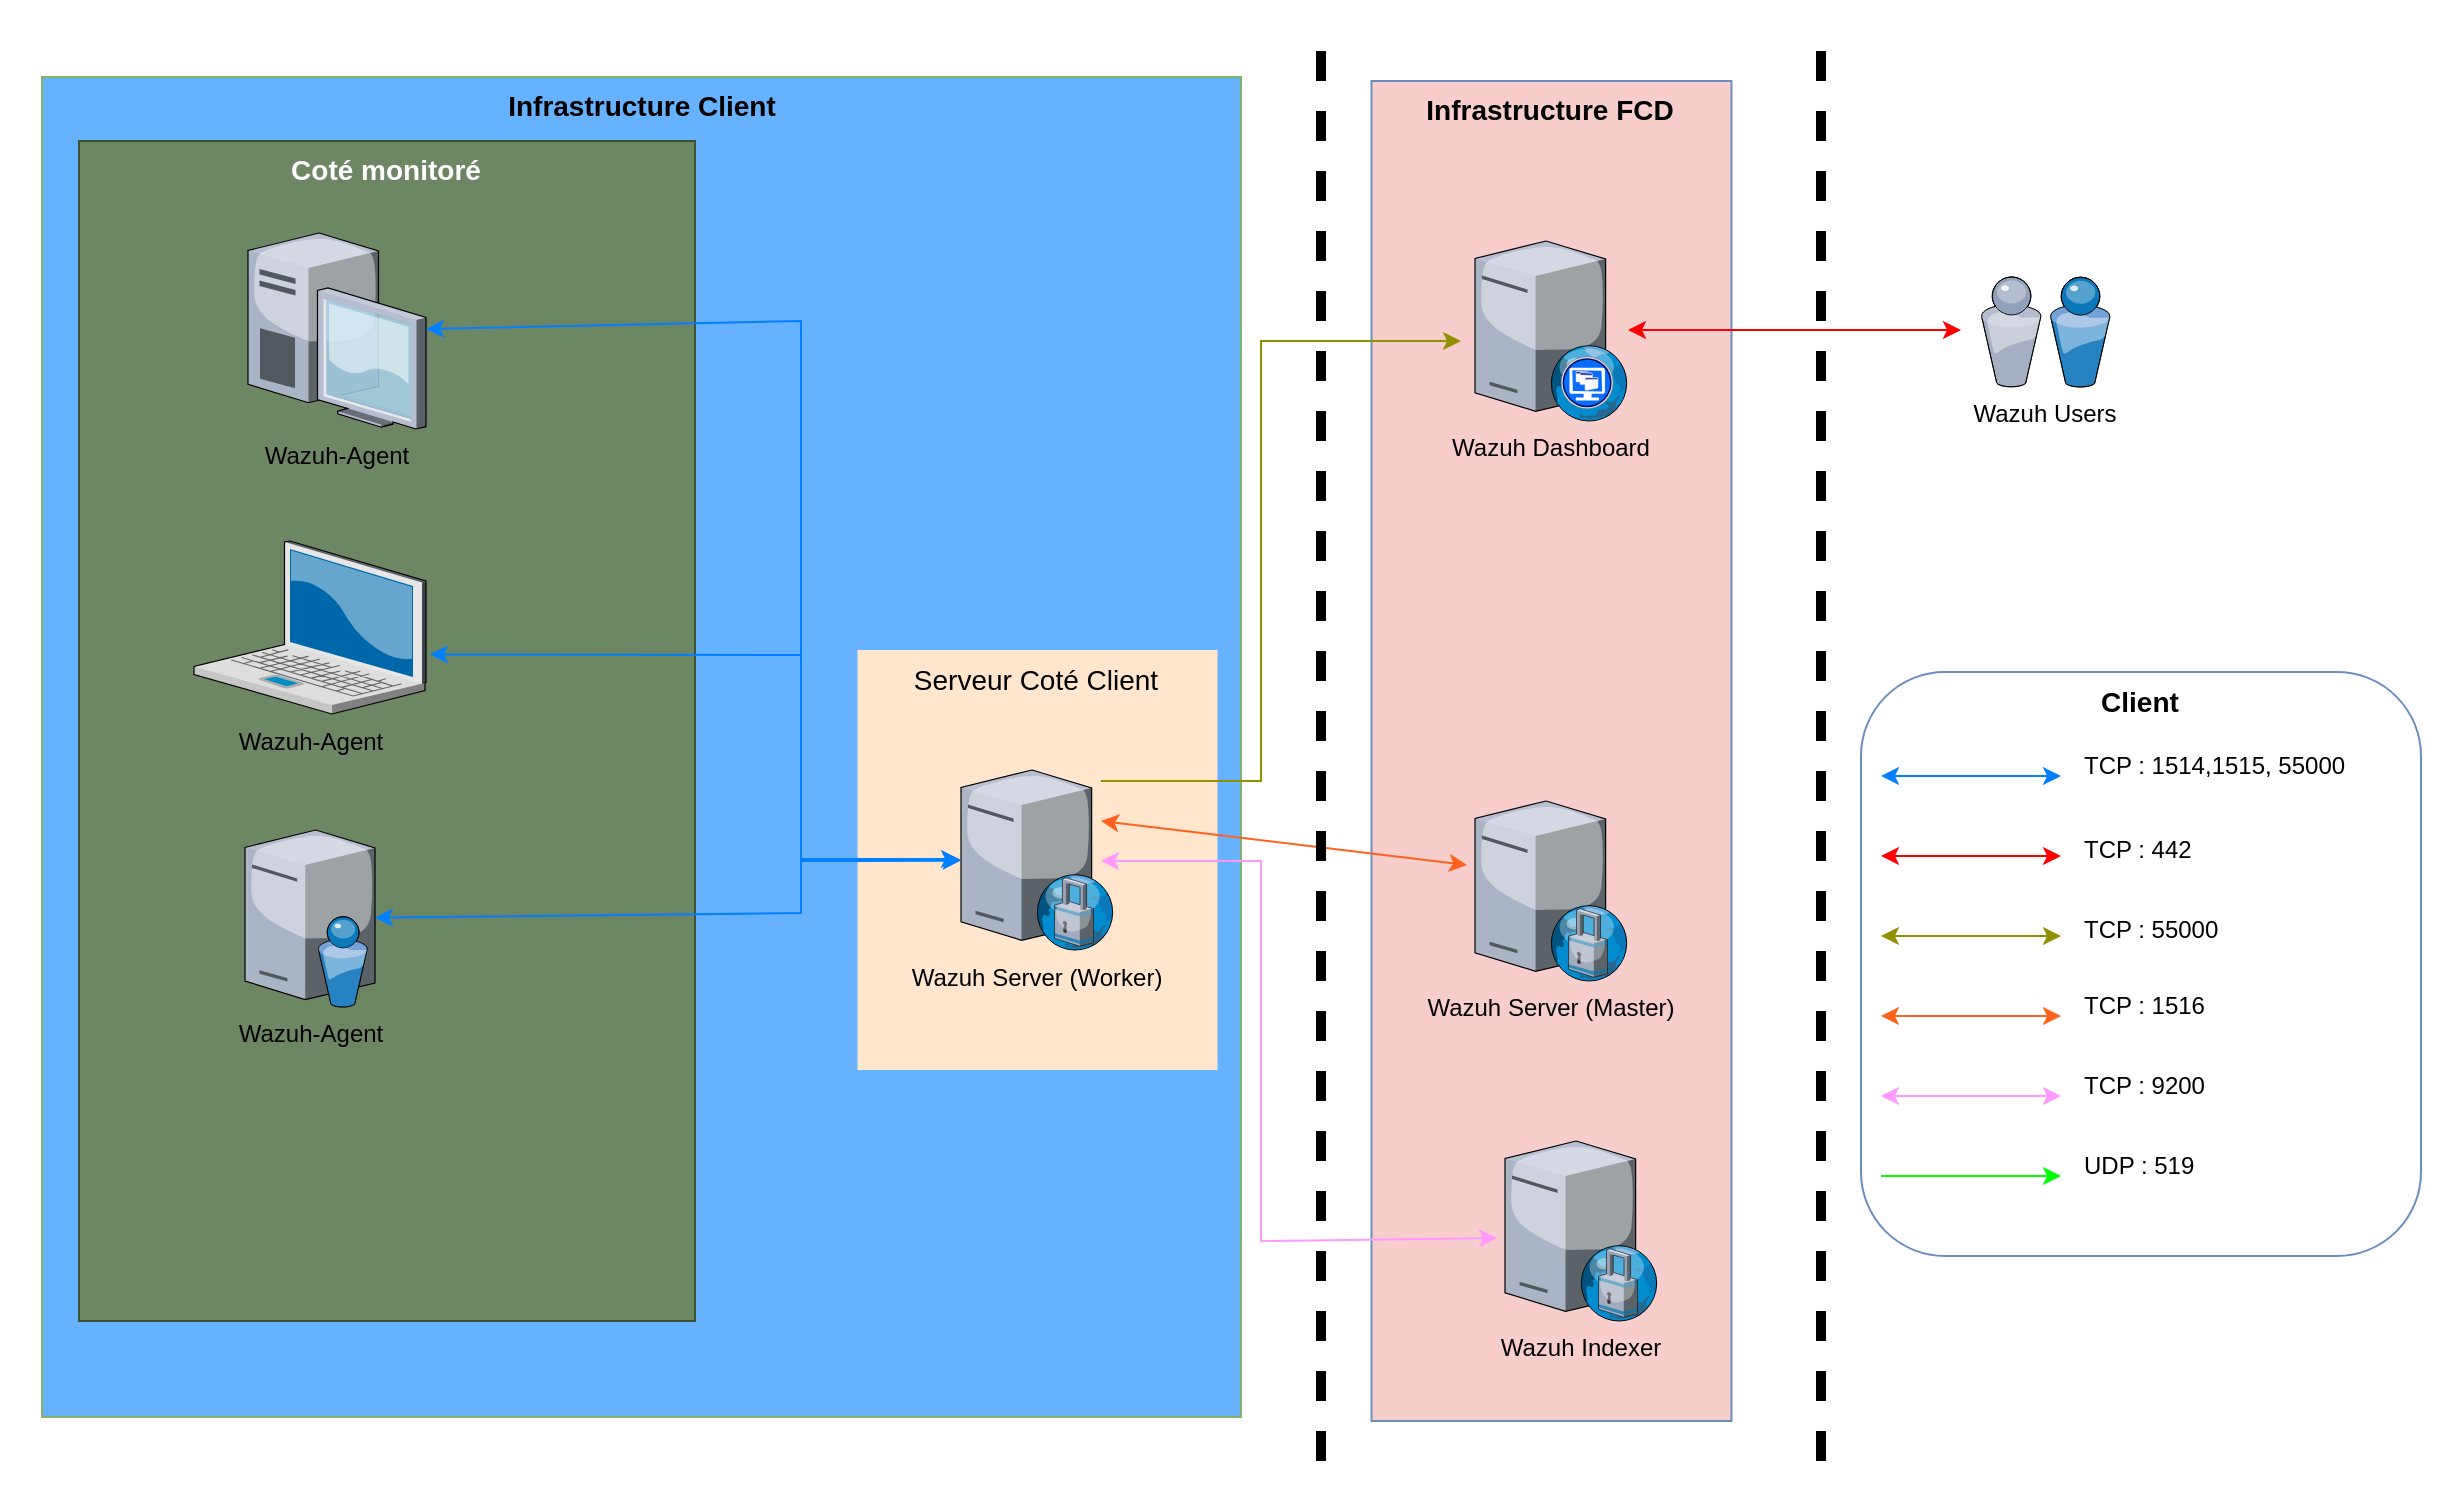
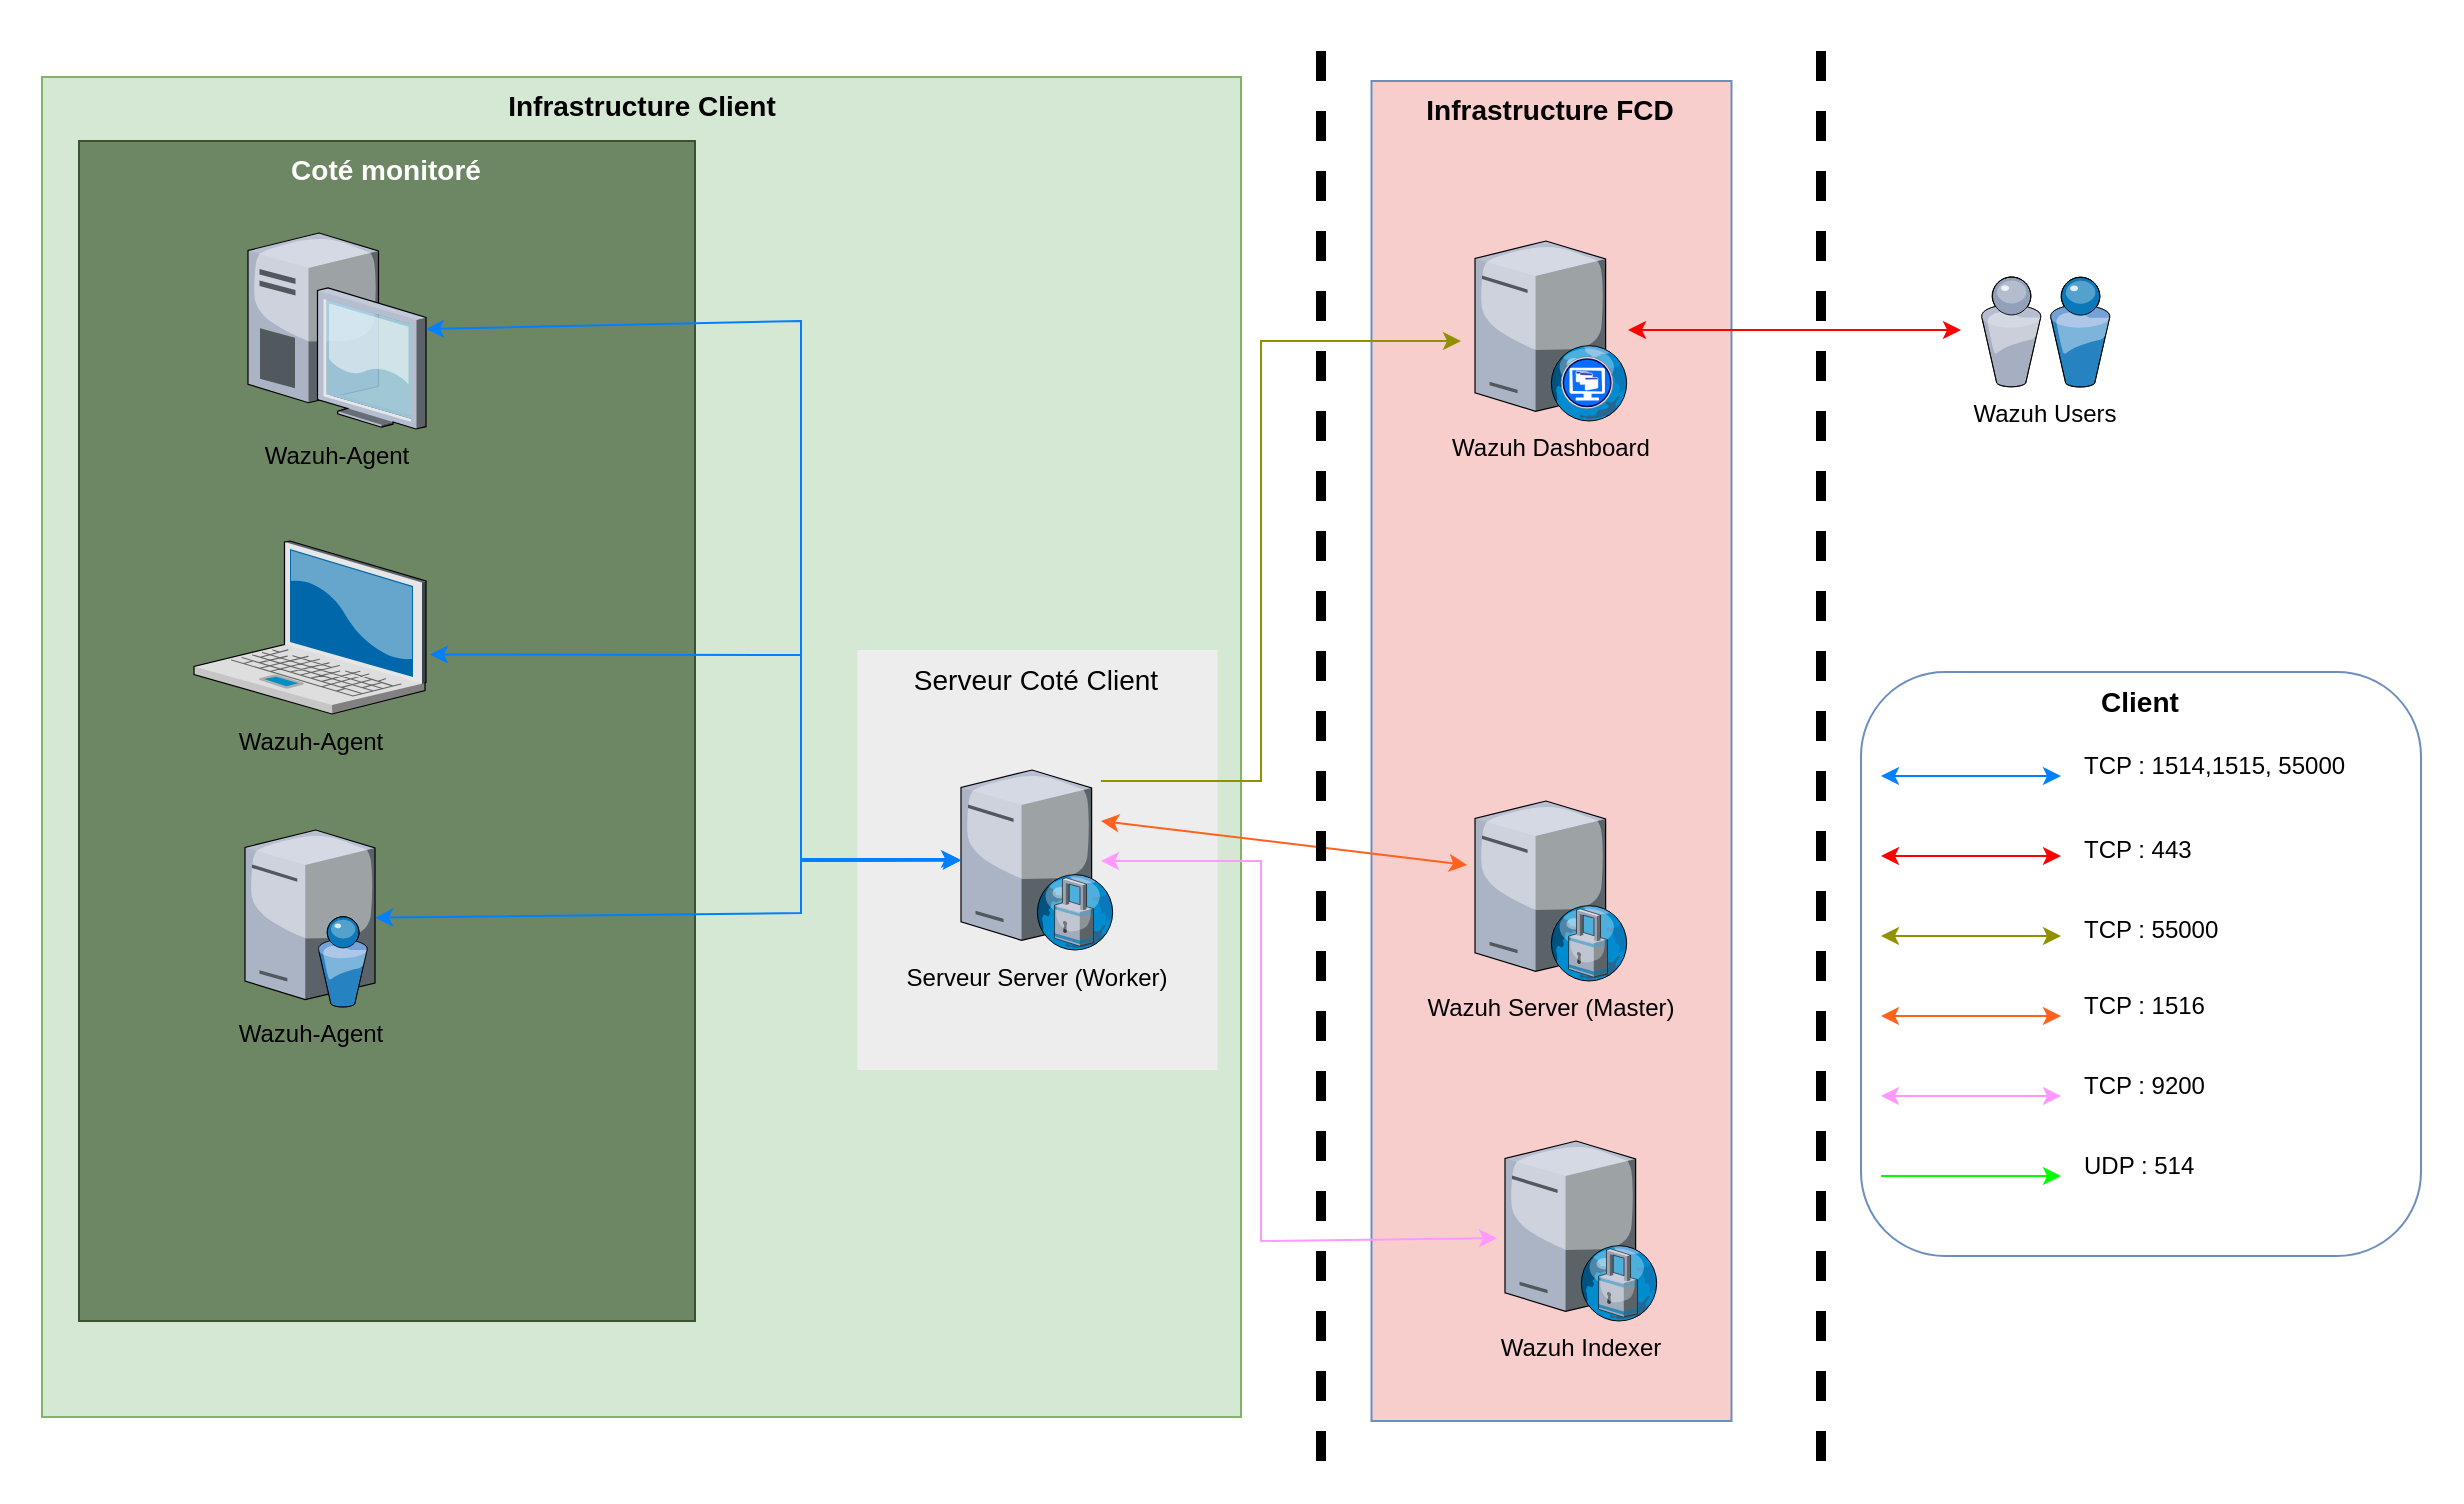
- <mxCell id="2" value="&lt;b&gt;Infrastructure Client&lt;/b&gt;" style="whiteSpace=wrap;html=1;fillColor=#66b2ff;fontSize=14;strokeColor=#82b366;verticalAlign=top;" vertex="1" parent="1"><mxGeometry x="20.5" y="38" width="599.5" height="670" as="geometry" /></mxCell>
+ <mxCell id="2" value="&lt;b&gt;Infrastructure Client&lt;/b&gt;" style="whiteSpace=wrap;html=1;fillColor=#d5e8d4;fontSize=14;strokeColor=#82b366;verticalAlign=top;" vertex="1" parent="1"><mxGeometry x="20.5" y="38" width="599.5" height="670" as="geometry" /></mxCell>
- <mxCell id="4" value="&lt;div&gt;Serveur Coté Client&lt;/div&gt;" style="whiteSpace=wrap;html=1;fillColor=#ffe6cc;fontSize=14;strokeColor=none;verticalAlign=top;" parent="1" vertex="1"><mxGeometry x="428.25" y="324.5" width="180" height="210" as="geometry" /></mxCell>
+ <mxCell id="4" value="&lt;div&gt;Serveur Coté Client&lt;/div&gt;" style="whiteSpace=wrap;html=1;fillColor=#EDEDED;fontSize=14;strokeColor=none;verticalAlign=top;" parent="1" vertex="1"><mxGeometry x="428.25" y="324.5" width="180" height="210" as="geometry" /></mxCell>
- <mxCell id="28" value="TCP : 442" style="text;html=1;align=left;verticalAlign=middle;whiteSpace=wrap;rounded=0;" vertex="1" parent="1"><mxGeometry x="1040" y="410" width="140" height="30" as="geometry" /></mxCell>
+ <mxCell id="28" value="TCP : 443" style="text;html=1;align=left;verticalAlign=middle;whiteSpace=wrap;rounded=0;" vertex="1" parent="1"><mxGeometry x="1040" y="410" width="140" height="30" as="geometry" /></mxCell>
- <mxCell id="8" value="&lt;div style=&quot;font-size: 12px;&quot;&gt;Wazuh Server (Worker)&lt;/div&gt;" style="verticalLabelPosition=bottom;aspect=fixed;html=1;verticalAlign=top;strokeColor=none;shape=mxgraph.citrix.proxy_server;fillColor=#66B2FF;gradientColor=#0066CC;fontSize=12;" vertex="1" parent="1"><mxGeometry x="480" y="384.5" width="76.5" height="90" as="geometry" /></mxCell>
+ <mxCell id="8" value="&lt;div style=&quot;font-size: 12px;&quot;&gt;Serveur Server (Worker)&lt;/div&gt;" style="verticalLabelPosition=bottom;aspect=fixed;html=1;verticalAlign=top;strokeColor=none;shape=mxgraph.citrix.proxy_server;fillColor=#66B2FF;gradientColor=#0066CC;fontSize=12;" vertex="1" parent="1"><mxGeometry x="480" y="384.5" width="76.5" height="90" as="geometry" /></mxCell>
- <mxCell id="32" value="UDP : 519" style="text;html=1;align=left;verticalAlign=middle;whiteSpace=wrap;rounded=0;" vertex="1" parent="1"><mxGeometry x="1040" y="567.5" width="140" height="30" as="geometry" /></mxCell>
+ <mxCell id="32" value="UDP : 514" style="text;html=1;align=left;verticalAlign=middle;whiteSpace=wrap;rounded=0;" vertex="1" parent="1"><mxGeometry x="1040" y="567.5" width="140" height="30" as="geometry" /></mxCell>
